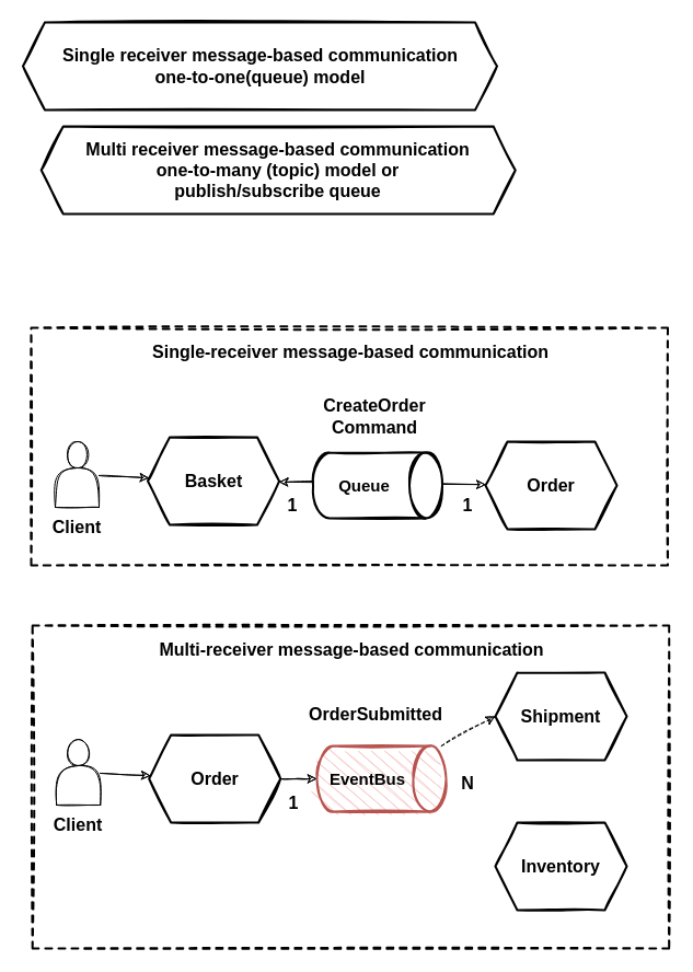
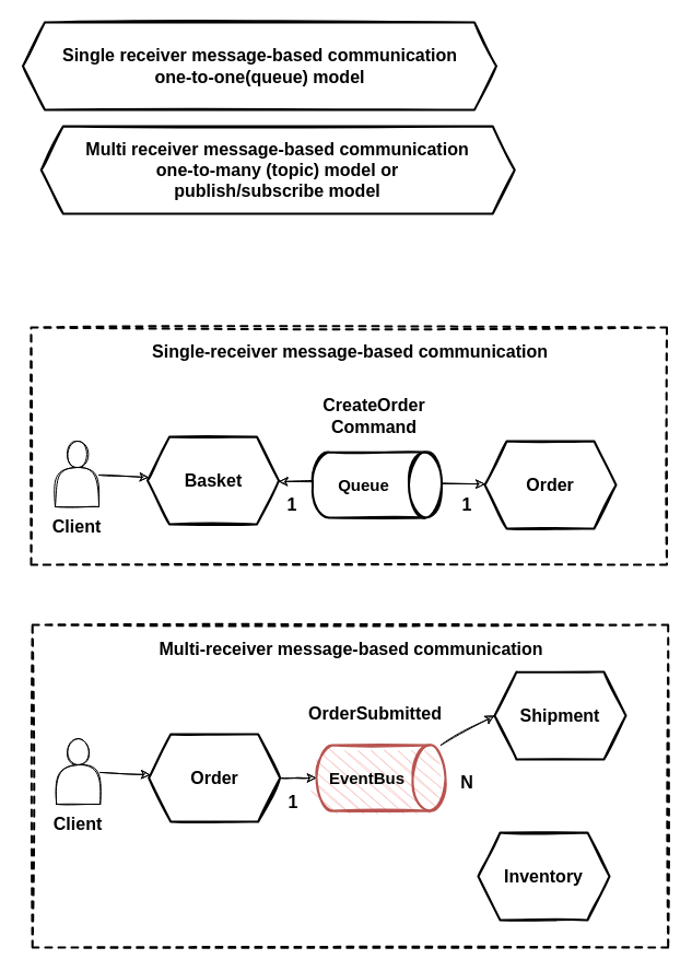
- <mxCell id="3" value="Multi receiver message-based communication &lt;br&gt;one-to-many (topic) model or&lt;br&gt;publish/subscribe queue" style="shape=hexagon;perimeter=hexagonPerimeter2;whiteSpace=wrap;html=1;fixedSize=1;sketch=1;fontSize=16;strokeWidth=2;fontStyle=1" parent="1" vertex="1"><mxGeometry x="37.25" y="115" width="433" height="80" as="geometry" /></mxCell>
+ <mxCell id="3" value="Multi receiver message-based communication &lt;br&gt;one-to-many (topic) model or&lt;br&gt;publish/subscribe model" style="shape=hexagon;perimeter=hexagonPerimeter2;whiteSpace=wrap;html=1;fixedSize=1;sketch=1;fontSize=16;strokeWidth=2;fontStyle=1" parent="1" vertex="1"><mxGeometry x="37.25" y="115" width="433" height="80" as="geometry" /></mxCell>
- <mxCell id="23" style="rounded=0;sketch=1;orthogonalLoop=1;jettySize=auto;html=1;entryX=0;entryY=0.5;entryDx=0;entryDy=0;dashed=1;" parent="1" source="24" target="25" edge="1"><mxGeometry relative="1" as="geometry" /></mxCell>
+ <mxCell id="23" style="rounded=0;sketch=1;orthogonalLoop=1;jettySize=auto;html=1;entryX=0;entryY=0.5;entryDx=0;entryDy=0;" parent="1" source="24" target="25" edge="1"><mxGeometry relative="1" as="geometry" /></mxCell>
- <mxCell id="29" value="Inventory" style="shape=hexagon;perimeter=hexagonPerimeter2;whiteSpace=wrap;html=1;fixedSize=1;sketch=1;fontSize=16;strokeWidth=2;fontStyle=1" parent="1" vertex="1"><mxGeometry x="452" y="751" width="120" height="80" as="geometry" /></mxCell>
+ <mxCell id="29" value="Inventory" style="shape=hexagon;perimeter=hexagonPerimeter2;whiteSpace=wrap;html=1;fixedSize=1;sketch=1;fontSize=16;strokeWidth=2;fontStyle=1" parent="1" vertex="1"><mxGeometry x="437" y="761" width="120" height="80" as="geometry" /></mxCell>
